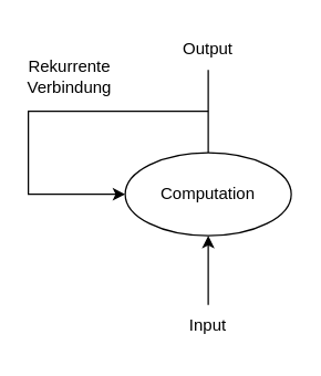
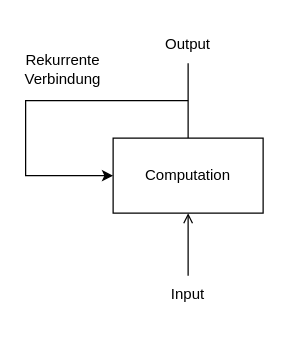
- <mxCell id="7" value="Computation" style="ellipse;whiteSpace=wrap;html=1;" vertex="1" parent="1"><mxGeometry x="90" y="110" width="120" height="60" as="geometry" /></mxCell>
+ <mxCell id="7" value="Computation" style="rounded=0;whiteSpace=wrap;html=1;" vertex="1" parent="1"><mxGeometry x="90" y="110" width="120" height="60" as="geometry" /></mxCell>
- <mxCell id="2" value="" style="edgeStyle=none;rounded=0;orthogonalLoop=1;jettySize=auto;html=1;" edge="1" parent="1" source="3" target="7"><mxGeometry relative="1" as="geometry" /></mxCell>
+ <mxCell id="2" value="" style="edgeStyle=none;rounded=0;orthogonalLoop=1;jettySize=auto;html=1;endArrow=open;" edge="1" parent="1" source="3" target="7"><mxGeometry relative="1" as="geometry" /></mxCell>
